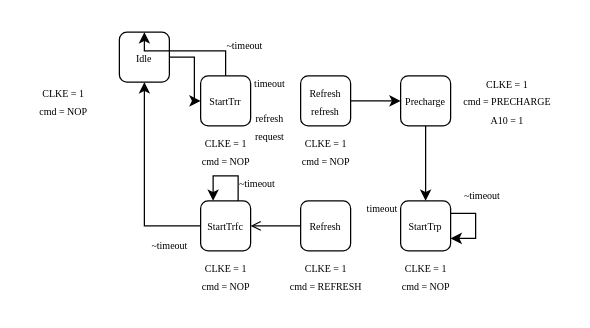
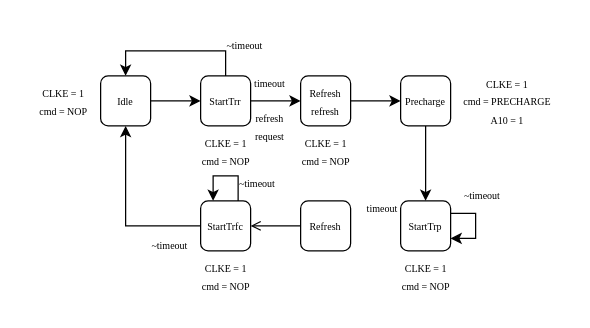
- <mxCell id="3" value="&lt;font style=&quot;font-size: 8px;&quot; data-font-src=&quot;https://fonts.googleapis.com/css?family=calibri&quot; face=&quot;calibri&quot;&gt;Idle&lt;/font&gt;" style="rounded=1;whiteSpace=wrap;html=1;" vertex="1" parent="1"><mxGeometry x="95" y="25" width="40" height="40" as="geometry" /></mxCell>
+ <mxCell id="3" value="&lt;font style=&quot;font-size: 8px;&quot; data-font-src=&quot;https://fonts.googleapis.com/css?family=calibri&quot; face=&quot;calibri&quot;&gt;Idle&lt;/font&gt;" style="rounded=1;whiteSpace=wrap;html=1;" vertex="1" parent="1"><mxGeometry x="80" y="60" width="40" height="40" as="geometry" /></mxCell>
+ <mxCell id="4" style="edgeStyle=orthogonalEdgeStyle;rounded=0;orthogonalLoop=1;jettySize=auto;html=1;entryX=0;entryY=0.5;entryDx=0;entryDy=0;" edge="1" parent="1" source="5" target="9"><mxGeometry relative="1" as="geometry" /></mxCell>
- <mxCell id="27" value="&lt;font data-font-src=&quot;https://fonts.googleapis.com/css?family=calibri&quot; face=&quot;calibri&quot; style=&quot;font-size: 8px;&quot;&gt;CLKE = 1&lt;br&gt;cmd = REFRESH&lt;br&gt;&lt;/font&gt;" style="text;html=1;align=center;verticalAlign=middle;resizable=0;points=[];autosize=1;strokeColor=none;fillColor=none;" vertex="1" parent="1"><mxGeometry x="220" y="200" width="80" height="40" as="geometry" /></mxCell>
